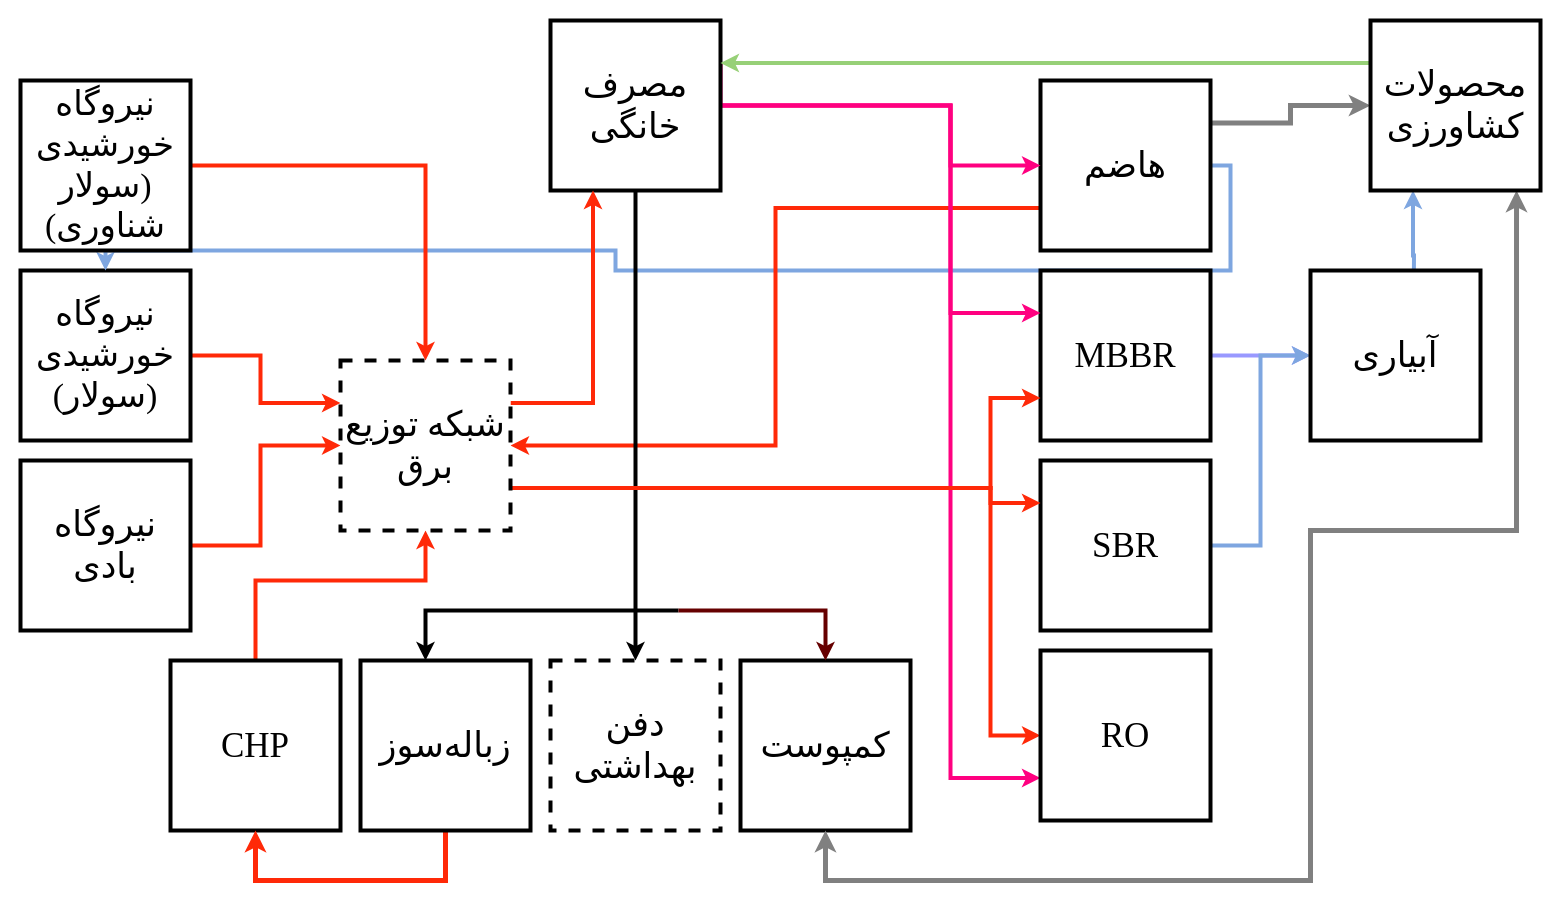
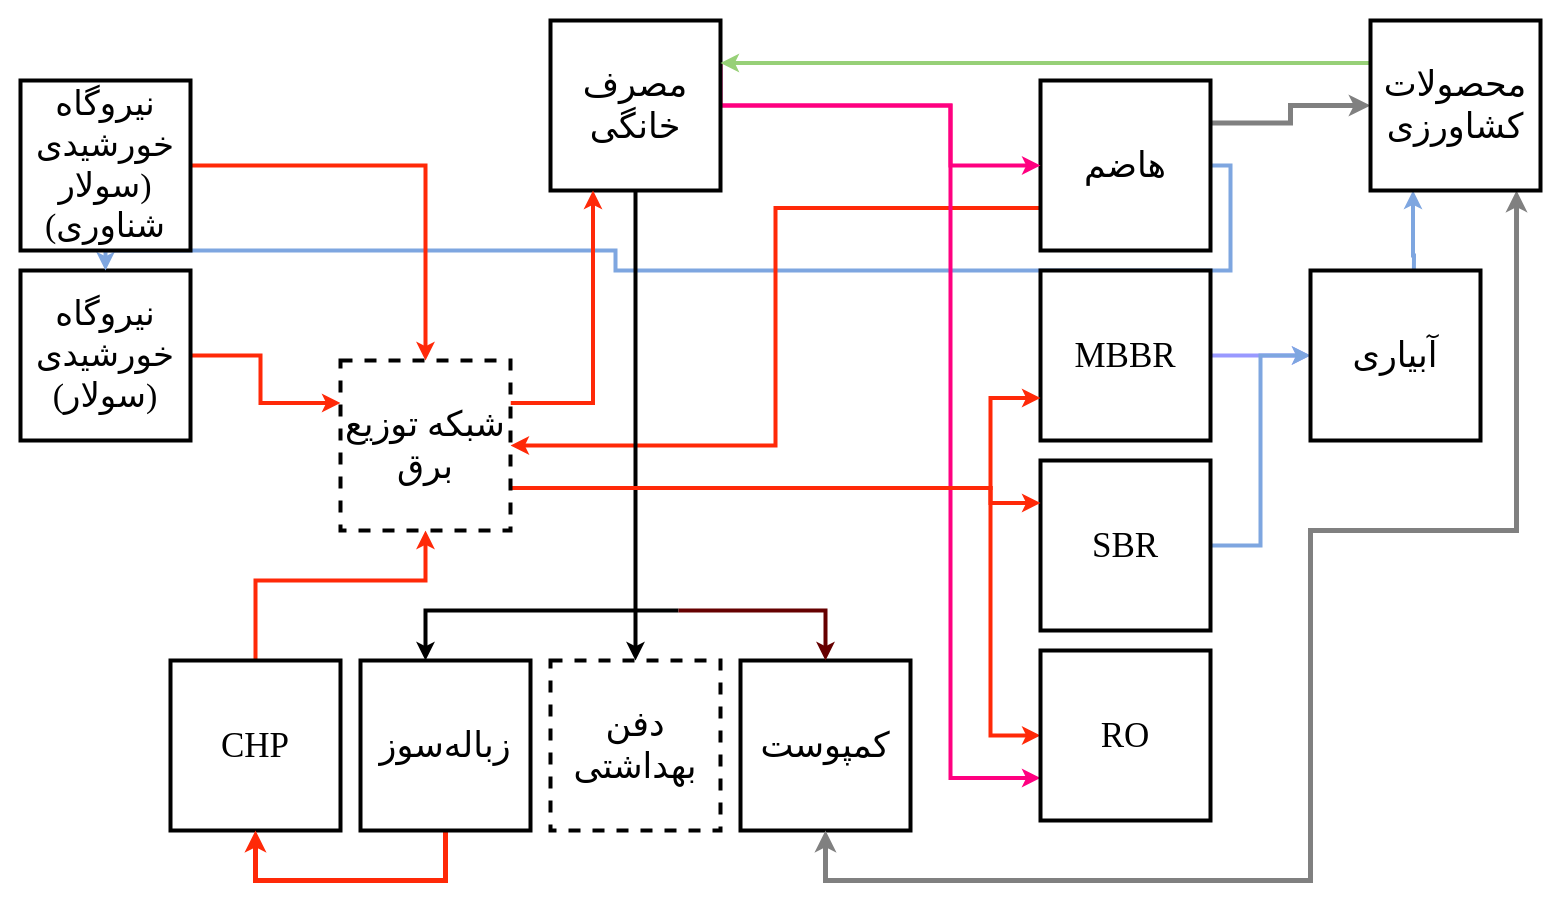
- <mxCell id="26" style="edgeStyle=orthogonalEdgeStyle;rounded=0;orthogonalLoop=1;jettySize=auto;html=1;exitX=1;exitY=0.5;exitDx=0;exitDy=0;entryX=0;entryY=0.25;entryDx=0;entryDy=0;fontFamily=b nazanin;fontSize=35;startArrow=none;startFill=0;strokeColor=#FF0080;strokeWidth=4;" edge="1" parent="1" source="27" target="18"><mxGeometry relative="1" as="geometry"><Array as="points"><mxPoint x="950" y="105" /><mxPoint x="950" y="313" /></Array></mxGeometry></mxCell>
- <mxCell id="2" style="edgeStyle=orthogonalEdgeStyle;rounded=0;orthogonalLoop=1;jettySize=auto;html=1;exitX=1;exitY=0.5;exitDx=0;exitDy=0;fontFamily=b nazanin;fontSize=35;strokeWidth=4;strokeColor=#FF2908;" edge="1" parent="1" source="3" target="36"><mxGeometry relative="1" as="geometry"><Array as="points"><mxPoint x="260" y="545" /><mxPoint x="260" y="445" /></Array></mxGeometry></mxCell>
- <mxCell id="3" value="&lt;font face=&quot;b nazanin&quot; style=&quot;font-size: 35px&quot;&gt;نیروگاه بادی&lt;/font&gt;" style="whiteSpace=wrap;html=1;aspect=fixed;strokeWidth=4;align=center;textDirection=rtl;" vertex="1" parent="1"><mxGeometry x="20" y="460" width="170" height="170" as="geometry" /></mxCell>
